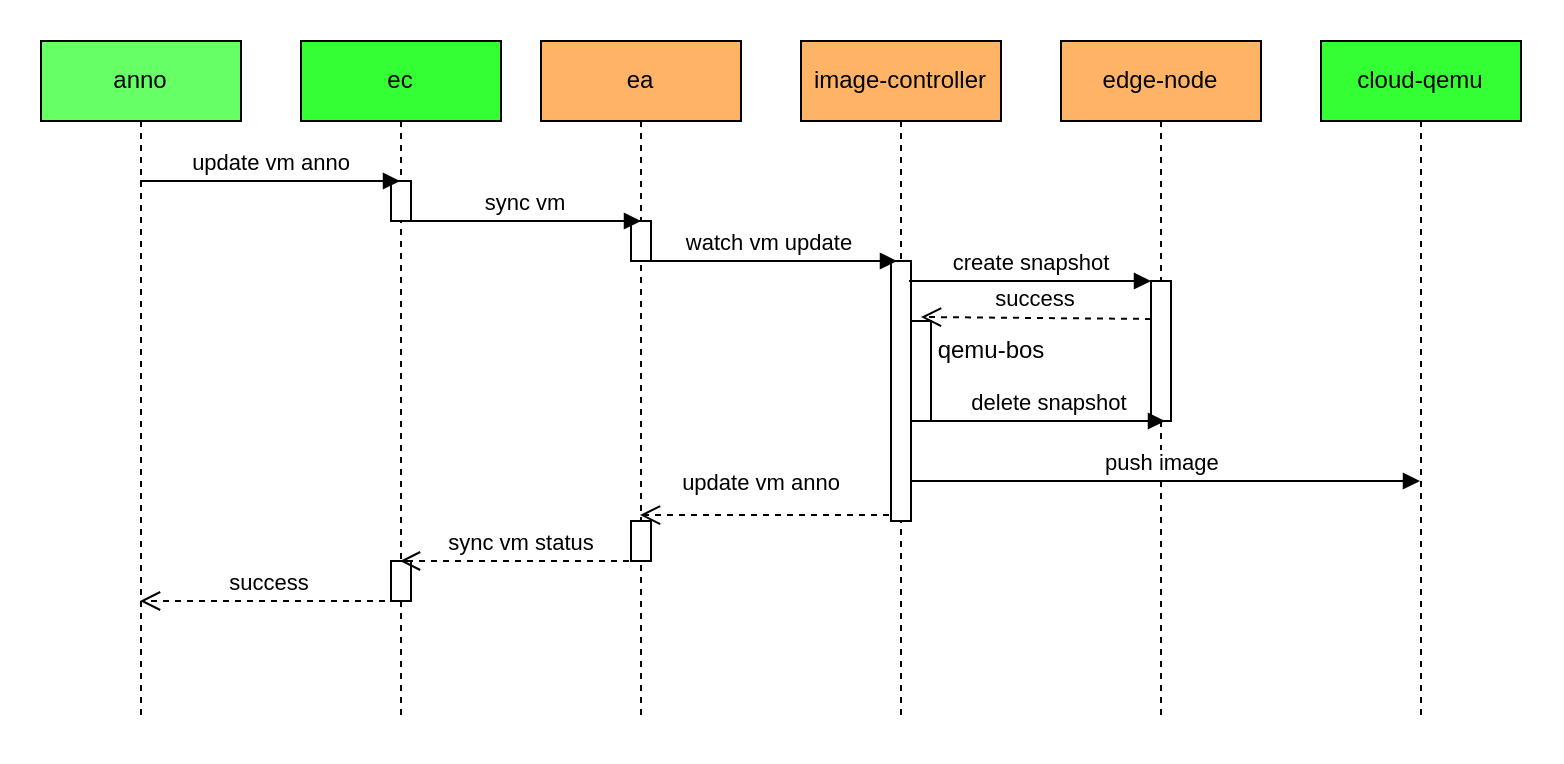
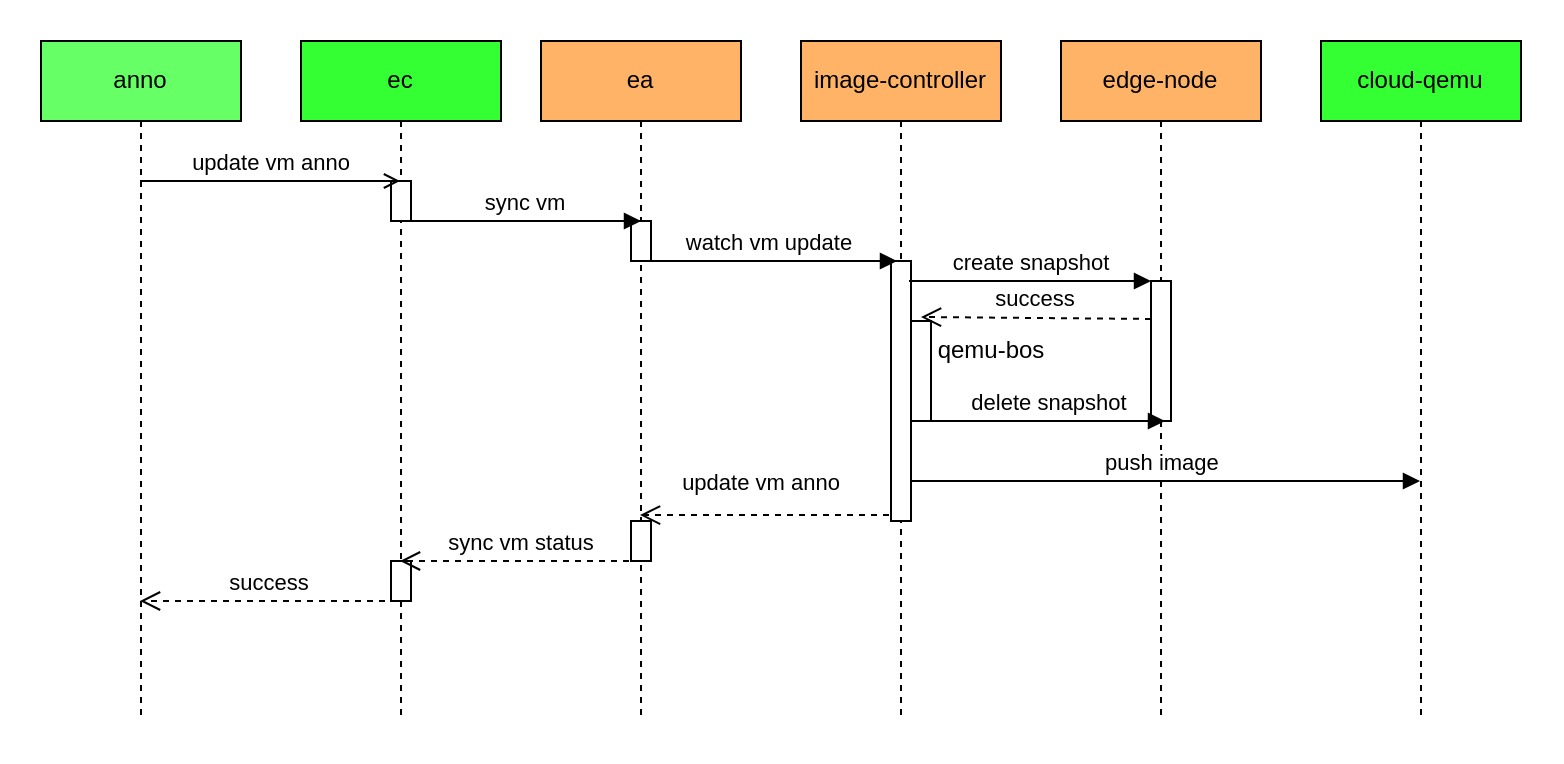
- <mxCell id="14" value="update vm anno" style="html=1;verticalAlign=bottom;endArrow=block;" parent="1" source="2" target="3" edge="1"><mxGeometry width="80" relative="1" as="geometry"><mxPoint x="70" y="90" as="sourcePoint" /><mxPoint x="150" y="90" as="targetPoint" /><Array as="points"><mxPoint x="150" y="90" /></Array></mxGeometry></mxCell>
+ <mxCell id="14" value="update vm anno" style="html=1;verticalAlign=bottom;endArrow=open;" parent="1" source="2" target="3" edge="1"><mxGeometry width="80" relative="1" as="geometry"><mxPoint x="70" y="90" as="sourcePoint" /><mxPoint x="150" y="90" as="targetPoint" /><Array as="points"><mxPoint x="150" y="90" /></Array></mxGeometry></mxCell>
